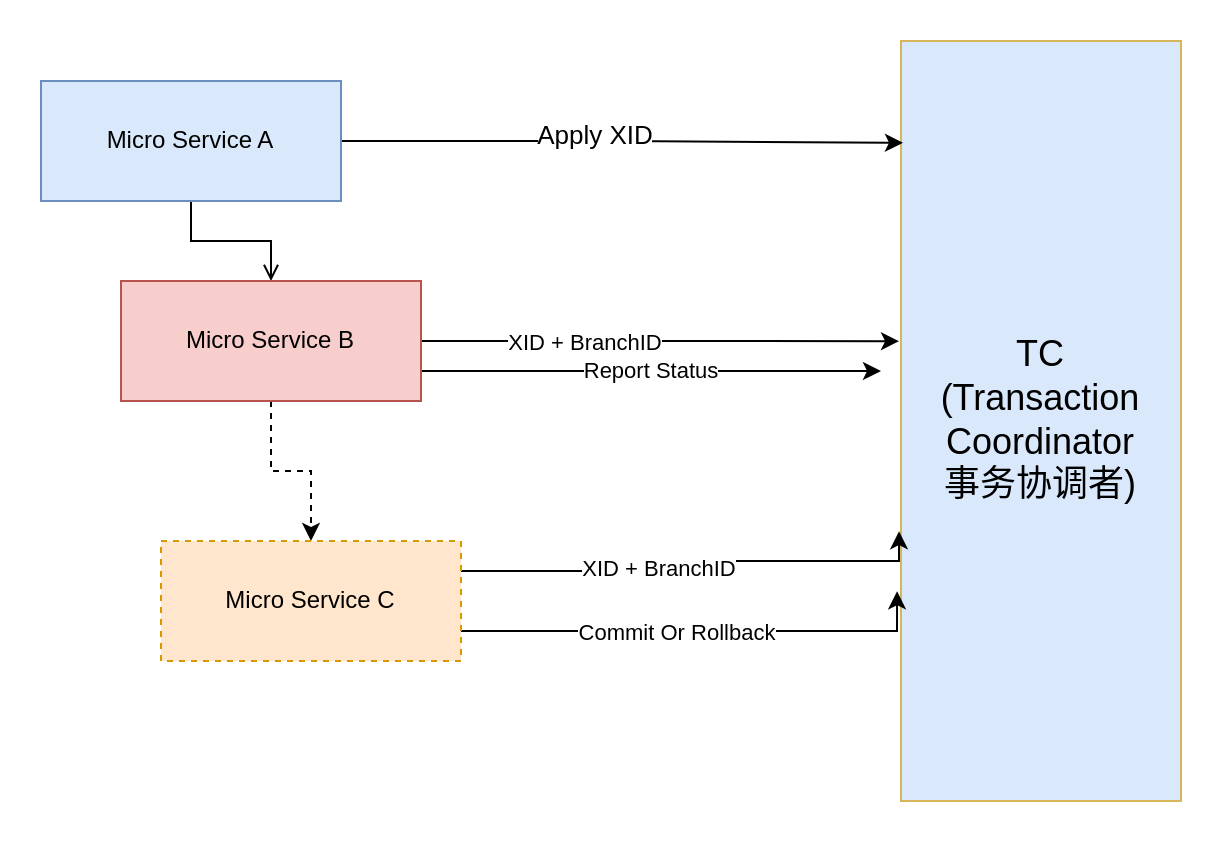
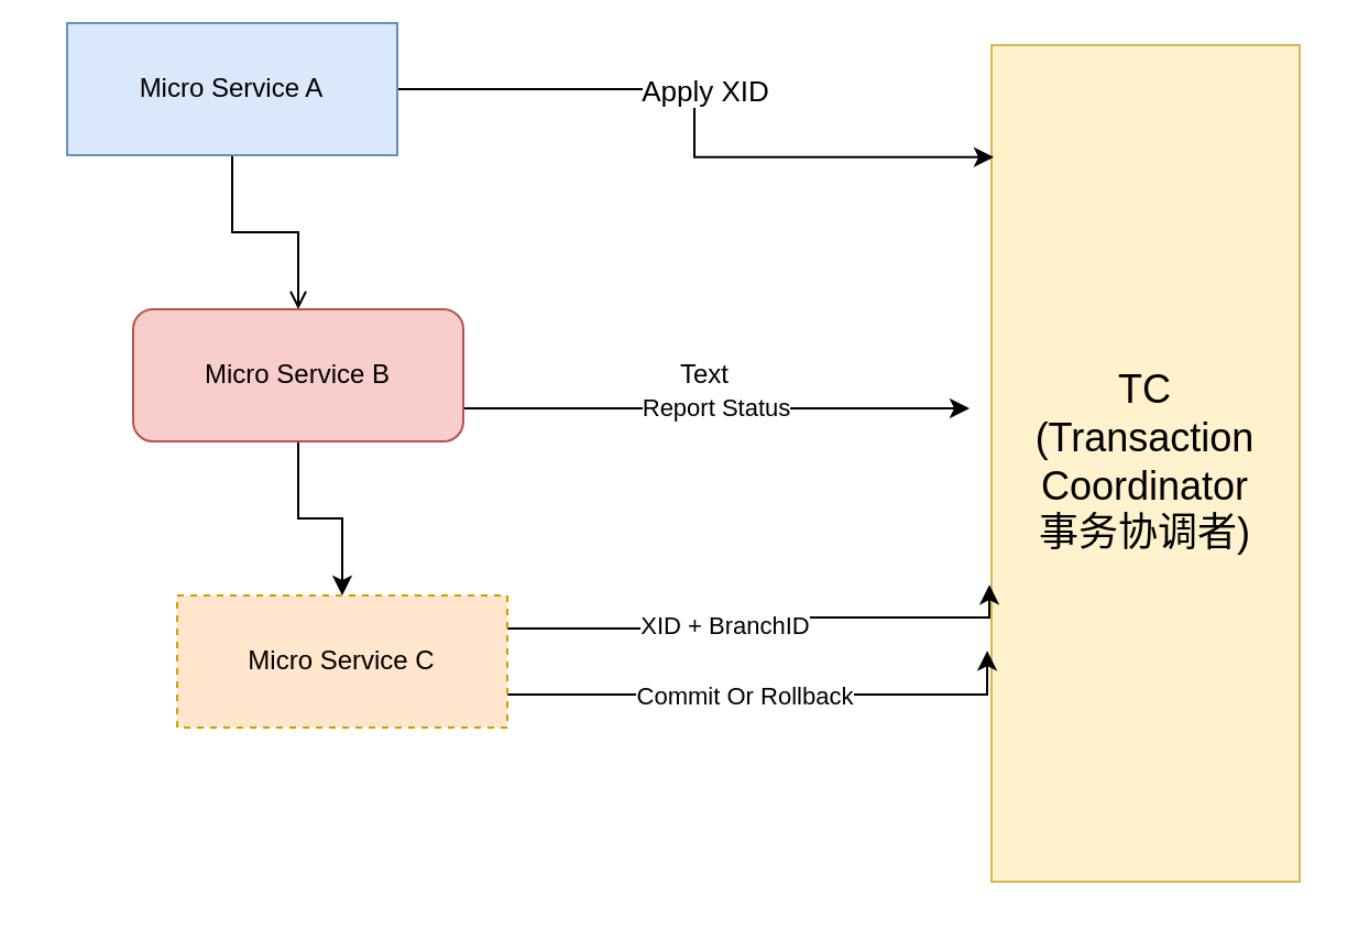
- <mxCell id="6" value="Micro Service A" style="rounded=0;whiteSpace=wrap;html=1;fillColor=#dae8fc;strokeColor=#6c8ebf;" vertex="1" parent="1"><mxGeometry x="20" y="40" width="150" height="60" as="geometry" /></mxCell>
+ <mxCell id="6" value="Micro Service A" style="rounded=0;whiteSpace=wrap;html=1;fillColor=#dae8fc;strokeColor=#6c8ebf;" vertex="1" parent="1"><mxGeometry x="30" y="10" width="150" height="60" as="geometry" /></mxCell>
- <mxCell id="11" value="Micro Service B" style="rounded=0;whiteSpace=wrap;html=1;fillColor=#f8cecc;strokeColor=#b85450;" vertex="1" parent="1"><mxGeometry x="60" y="140" width="150" height="60" as="geometry" /></mxCell>
+ <mxCell id="11" value="Micro Service B" style="whiteSpace=wrap;html=1;fillColor=#f8cecc;strokeColor=#b85450;rounded=1;" vertex="1" parent="1"><mxGeometry x="60" y="140" width="150" height="60" as="geometry" /></mxCell>
+ <mxCell id="17" value="Text" style="text;html=1;strokeColor=none;fillColor=none;align=center;verticalAlign=middle;whiteSpace=wrap;rounded=0;" vertex="1" parent="1"><mxGeometry x="300" y="160" width="40" height="20" as="geometry" /></mxCell>
- <mxCell id="8" style="edgeStyle=orthogonalEdgeStyle;rounded=0;orthogonalLoop=1;jettySize=auto;html=1;exitX=1;exitY=0.5;exitDx=0;exitDy=0;entryX=-0.007;entryY=0.395;entryDx=0;entryDy=0;entryPerimeter=0;" edge="1" parent="1" source="11" target="2"><mxGeometry relative="1" as="geometry" /></mxCell>
- <mxCell id="9" value="XID + BranchID" style="edgeLabel;html=1;align=center;verticalAlign=middle;resizable=0;points=[];" vertex="1" connectable="0" parent="8"><mxGeometry x="-0.326" relative="1" as="geometry"><mxPoint as="offset" /></mxGeometry></mxCell>
- <mxCell id="2" value="&lt;font style=&quot;font-size: 18px&quot;&gt;TC&lt;br&gt;(Transaction Coordinator&lt;br&gt;事务协调者)&lt;br&gt;&lt;/font&gt;" style="rounded=0;whiteSpace=wrap;html=1;fillColor=#dae8fc;strokeColor=#d6b656;" vertex="1" parent="1"><mxGeometry x="450" y="20" width="140" height="380" as="geometry" /></mxCell>
+ <mxCell id="2" value="&lt;font style=&quot;font-size: 18px&quot;&gt;TC&lt;br&gt;(Transaction Coordinator&lt;br&gt;事务协调者)&lt;br&gt;&lt;/font&gt;" style="rounded=0;whiteSpace=wrap;html=1;fillColor=#fff2cc;strokeColor=#d6b656;" vertex="1" parent="1"><mxGeometry x="450" y="20" width="140" height="380" as="geometry" /></mxCell>
- <mxCell id="7" style="edgeStyle=orthogonalEdgeStyle;rounded=0;orthogonalLoop=1;jettySize=auto;html=1;entryX=0.5;entryY=0;entryDx=0;entryDy=0;dashed=1;" edge="1" parent="1" source="11" target="16"><mxGeometry relative="1" as="geometry" /></mxCell>
+ <mxCell id="7" style="edgeStyle=orthogonalEdgeStyle;rounded=0;orthogonalLoop=1;jettySize=auto;html=1;entryX=0.5;entryY=0;entryDx=0;entryDy=0;" edge="1" parent="1" source="11" target="16"><mxGeometry relative="1" as="geometry" /></mxCell>
